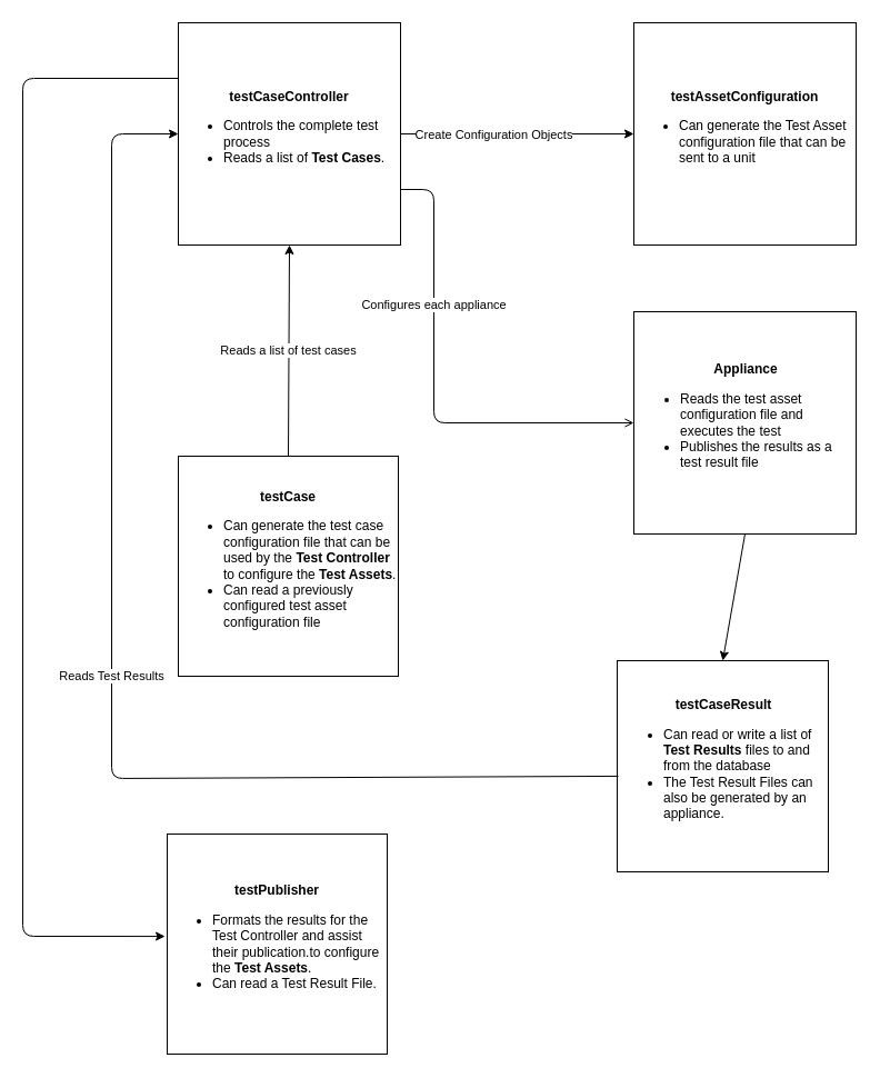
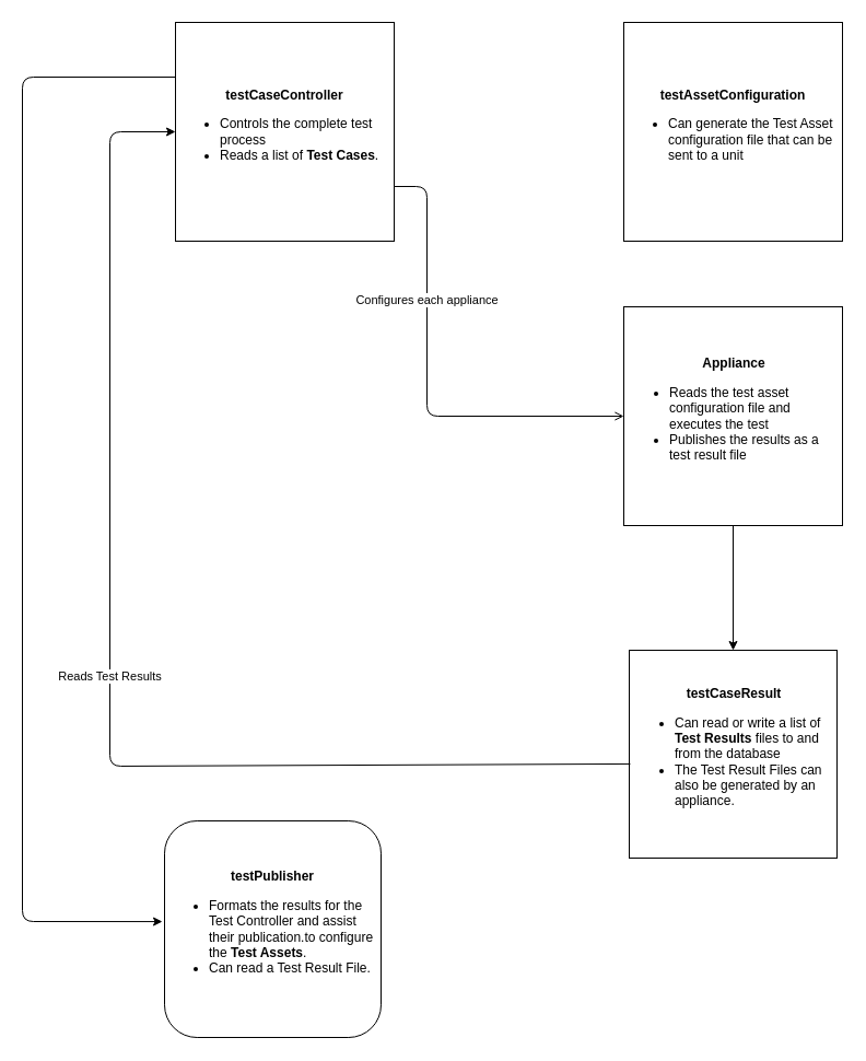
- <mxCell id="7" value="" style="endArrow=classic;html=1;entryX=0;entryY=0.5;entryDx=0;entryDy=0;" edge="1" parent="1" source="3" target="4"><mxGeometry width="50" height="50" relative="1" as="geometry"><mxPoint x="510" y="470" as="sourcePoint" /><mxPoint x="560" y="420" as="targetPoint" /></mxGeometry></mxCell>
- <mxCell id="8" value="Create Configuration Objects" style="edgeLabel;html=1;align=center;verticalAlign=middle;resizable=0;points=[];" vertex="1" connectable="0" parent="7"><mxGeometry x="-0.207" relative="1" as="geometry"><mxPoint as="offset" /></mxGeometry></mxCell>
- <mxCell id="6" value="Reads a list of test cases" style="endArrow=classic;html=1;entryX=0.5;entryY=1;entryDx=0;entryDy=0;exitX=0.5;exitY=0;exitDx=0;exitDy=0;" edge="1" parent="1" source="11" target="3"><mxGeometry width="50" height="50" relative="1" as="geometry"><mxPoint x="170" y="260" as="sourcePoint" /><mxPoint x="560" y="420" as="targetPoint" /></mxGeometry></mxCell>
- <mxCell id="11" value="&lt;b&gt;testCase&lt;/b&gt;&lt;br&gt;&lt;ul&gt;&lt;li style=&quot;text-align: left&quot;&gt;Can generate the test case configuration file that can be used by the &lt;b&gt;Test Controller&lt;/b&gt; to configure the &lt;b&gt;Test Assets&lt;/b&gt;.&lt;/li&gt;&lt;li style=&quot;text-align: left&quot;&gt;Can read a previously configured test asset configuration file&lt;/li&gt;&lt;/ul&gt;" style="whiteSpace=wrap;html=1;aspect=fixed;" vertex="1" parent="1"><mxGeometry x="160" y="410" width="198" height="198" as="geometry" /></mxCell>
- <mxCell id="2" value="&lt;div style=&quot;text-align: center&quot;&gt;&lt;span&gt;&lt;b&gt;testCaseResult&lt;/b&gt;&lt;/span&gt;&lt;/div&gt;&lt;ul&gt;&lt;li&gt;Can read or write a list of &lt;b&gt;Test Results&lt;/b&gt; files to and from the database&lt;/li&gt;&lt;li&gt;The Test Result Files can also be generated by an appliance.&lt;/li&gt;&lt;/ul&gt;" style="whiteSpace=wrap;html=1;aspect=fixed;align=left;" vertex="1" parent="1"><mxGeometry x="555" y="594" width="190" height="190" as="geometry" /></mxCell>
+ <mxCell id="2" value="&lt;div style=&quot;text-align: center&quot;&gt;&lt;span&gt;&lt;b&gt;testCaseResult&lt;/b&gt;&lt;/span&gt;&lt;/div&gt;&lt;ul&gt;&lt;li&gt;Can read or write a list of &lt;b&gt;Test Results&lt;/b&gt; files to and from the database&lt;/li&gt;&lt;li&gt;The Test Result Files can also be generated by an appliance.&lt;/li&gt;&lt;/ul&gt;" style="whiteSpace=wrap;html=1;aspect=fixed;align=left;" vertex="1" parent="1"><mxGeometry x="575" y="594" width="190" height="190" as="geometry" /></mxCell>
- <mxCell id="13" value="&lt;b&gt;testPublisher&lt;/b&gt;&lt;br&gt;&lt;ul&gt;&lt;li style=&quot;text-align: left&quot;&gt;Formats the results for the Test Controller and assist their publication.to configure the &lt;b&gt;Test Assets&lt;/b&gt;.&lt;/li&gt;&lt;li style=&quot;text-align: left&quot;&gt;Can read a Test Result File.&lt;/li&gt;&lt;/ul&gt;" style="whiteSpace=wrap;html=1;aspect=fixed;" vertex="1" parent="1"><mxGeometry x="150" y="750" width="198" height="198" as="geometry" /></mxCell>
+ <mxCell id="13" value="&lt;b&gt;testPublisher&lt;/b&gt;&lt;br&gt;&lt;ul&gt;&lt;li style=&quot;text-align: left&quot;&gt;Formats the results for the Test Controller and assist their publication.to configure the &lt;b&gt;Test Assets&lt;/b&gt;.&lt;/li&gt;&lt;li style=&quot;text-align: left&quot;&gt;Can read a Test Result File.&lt;/li&gt;&lt;/ul&gt;" style="whiteSpace=wrap;html=1;aspect=fixed;rounded=1;" vertex="1" parent="1"><mxGeometry x="150" y="750" width="198" height="198" as="geometry" /></mxCell>
